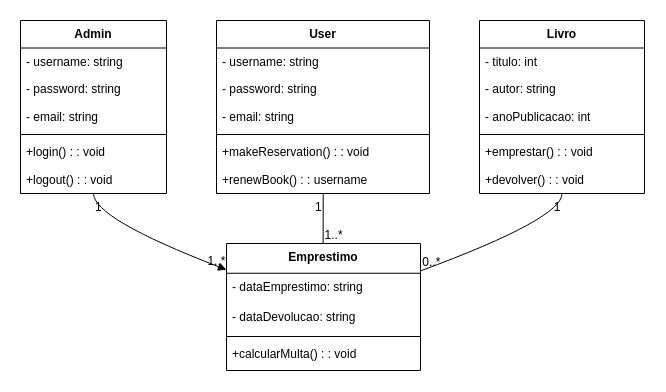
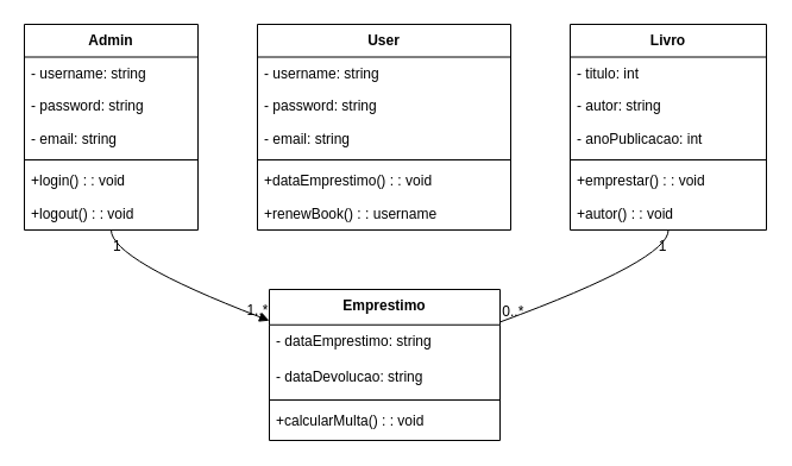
- <mxCell id="14" value="+makeReservation() : : void" style="text;strokeColor=none;fillColor=none;align=left;verticalAlign=top;spacingLeft=4;spacingRight=4;overflow=hidden;rotatable=0;points=[[0,0.5],[1,0.5]];portConstraint=eastwest;" vertex="1" parent="9"><mxGeometry y="118" width="213" height="28" as="geometry" /></mxCell>
+ <mxCell id="14" value="+dataEmprestimo() : : void" style="text;strokeColor=none;fillColor=none;align=left;verticalAlign=top;spacingLeft=4;spacingRight=4;overflow=hidden;rotatable=0;points=[[0,0.5],[1,0.5]];portConstraint=eastwest;" vertex="1" parent="9"><mxGeometry y="118" width="213" height="28" as="geometry" /></mxCell>
- <mxCell id="22" value="+devolver() : : void" style="text;strokeColor=none;fillColor=none;align=left;verticalAlign=top;spacingLeft=4;spacingRight=4;overflow=hidden;rotatable=0;points=[[0,0.5],[1,0.5]];portConstraint=eastwest;" vertex="1" parent="16"><mxGeometry y="146" width="165" height="28" as="geometry" /></mxCell>
+ <mxCell id="22" value="+autor() : : void" style="text;strokeColor=none;fillColor=none;align=left;verticalAlign=top;spacingLeft=4;spacingRight=4;overflow=hidden;rotatable=0;points=[[0,0.5],[1,0.5]];portConstraint=eastwest;" vertex="1" parent="16"><mxGeometry y="146" width="165" height="28" as="geometry" /></mxCell>
- <mxCell id="31" value="" style="curved=1;startArrow=none;endArrow=none;exitX=0.501;exitY=1;entryX=0.498;entryY=0;" edge="1" parent="1" source="9" target="23"><mxGeometry relative="1" as="geometry"><Array as="points" /></mxGeometry></mxCell>
- <mxCell id="32" value="1" style="edgeLabel;resizable=0;labelBackgroundColor=none;fontSize=12;align=right;verticalAlign=top;" vertex="1" parent="31"><mxGeometry x="-1" relative="1" as="geometry" /></mxCell>
- <mxCell id="33" value="1..*" style="edgeLabel;resizable=0;labelBackgroundColor=none;fontSize=12;align=left;verticalAlign=bottom;" vertex="1" parent="31"><mxGeometry x="1" relative="1" as="geometry" /></mxCell>
